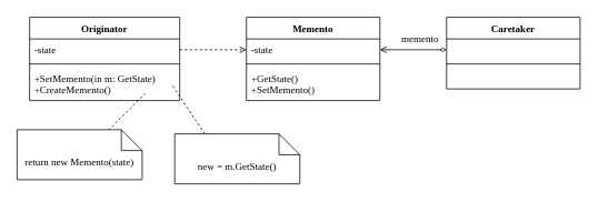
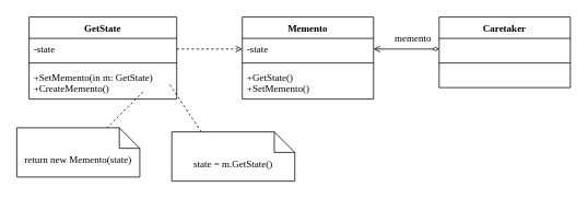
- <mxCell id="6" value="Originator" style="swimlane;fontStyle=1;align=center;verticalAlign=top;childLayout=stackLayout;horizontal=1;startSize=26;horizontalStack=0;resizeParent=1;resizeParentMax=0;resizeLast=0;collapsible=1;marginBottom=0;fontFamily=Lucida Console;fontSize=12;" vertex="1" parent="1"><mxGeometry x="35" y="20" width="180" height="100" as="geometry" /></mxCell>
+ <mxCell id="6" value="GetState" style="swimlane;fontStyle=1;align=center;verticalAlign=top;childLayout=stackLayout;horizontal=1;startSize=26;horizontalStack=0;resizeParent=1;resizeParentMax=0;resizeLast=0;collapsible=1;marginBottom=0;fontFamily=Lucida Console;fontSize=12;" vertex="1" parent="1"><mxGeometry x="35" y="20" width="180" height="100" as="geometry" /></mxCell>
- <mxCell id="19" value="new = m.GetState()" style="shape=note2;boundedLbl=1;whiteSpace=wrap;html=1;size=25;verticalAlign=top;align=center;fontFamily=Lucida Console;fontSize=12;" vertex="1" parent="1"><mxGeometry x="209" y="160" width="150" height="60" as="geometry" /></mxCell>
+ <mxCell id="19" value="state = m.GetState()" style="shape=note2;boundedLbl=1;whiteSpace=wrap;html=1;size=25;verticalAlign=top;align=center;fontFamily=Lucida Console;fontSize=12;" vertex="1" parent="1"><mxGeometry x="209" y="160" width="150" height="60" as="geometry" /></mxCell>
